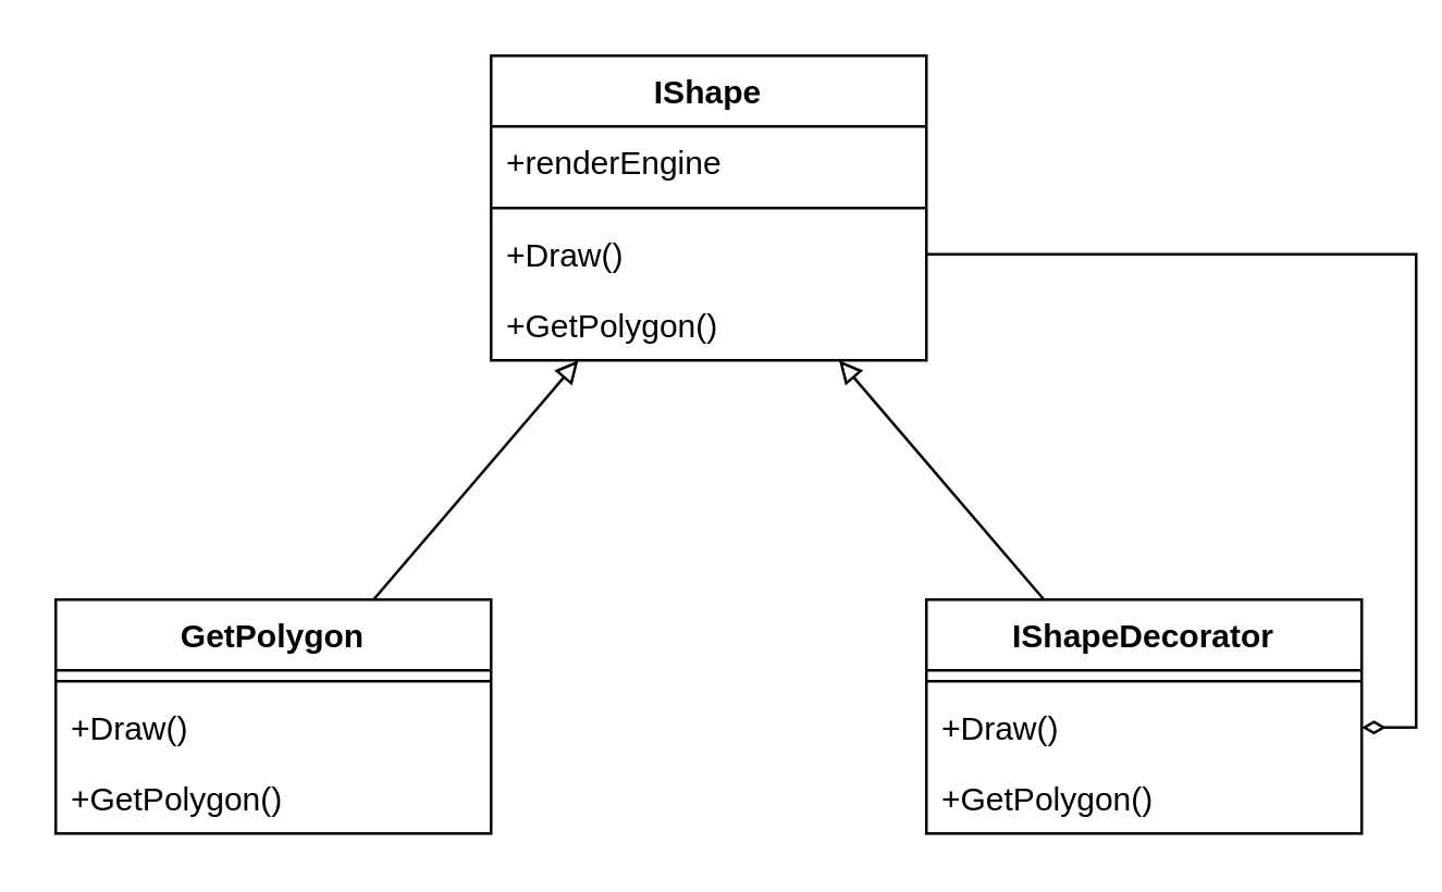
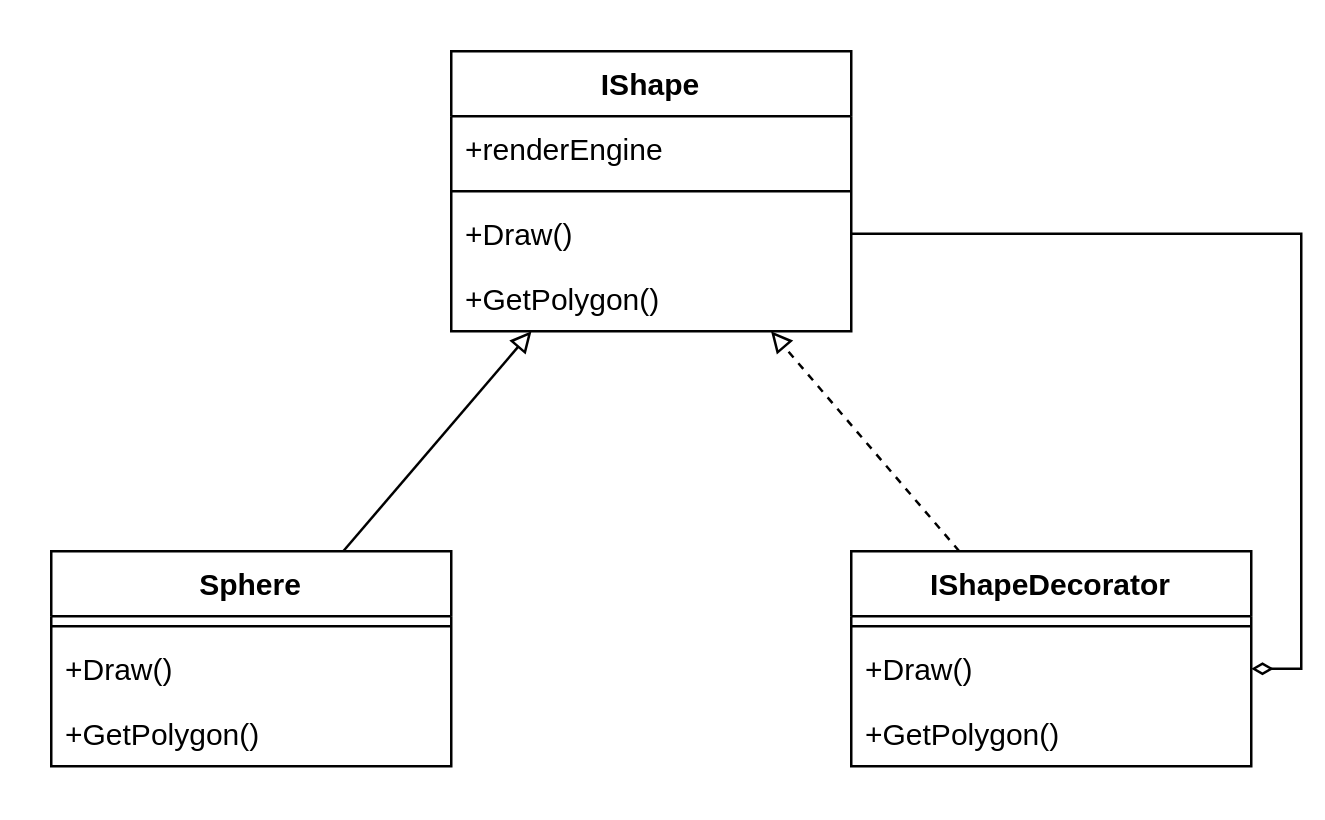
- <mxCell id="13" style="edgeStyle=none;rounded=0;orthogonalLoop=1;jettySize=auto;html=1;endArrow=block;endFill=0;" edge="1" parent="1" source="14" target="3"><mxGeometry relative="1" as="geometry" /></mxCell>
+ <mxCell id="13" style="edgeStyle=none;rounded=0;orthogonalLoop=1;jettySize=auto;html=1;endArrow=block;endFill=0;dashed=1;" edge="1" parent="1" source="14" target="3"><mxGeometry relative="1" as="geometry" /></mxCell>
- <mxCell id="9" value="GetPolygon" style="swimlane;fontStyle=1;align=center;verticalAlign=top;childLayout=stackLayout;horizontal=1;startSize=26;horizontalStack=0;resizeParent=1;resizeParentMax=0;resizeLast=0;collapsible=1;marginBottom=0;whiteSpace=wrap;html=1;" vertex="1" parent="1"><mxGeometry x="20" y="220" width="160" height="86" as="geometry" /></mxCell>
+ <mxCell id="9" value="Sphere" style="swimlane;fontStyle=1;align=center;verticalAlign=top;childLayout=stackLayout;horizontal=1;startSize=26;horizontalStack=0;resizeParent=1;resizeParentMax=0;resizeLast=0;collapsible=1;marginBottom=0;whiteSpace=wrap;html=1;" vertex="1" parent="1"><mxGeometry x="20" y="220" width="160" height="86" as="geometry" /></mxCell>
